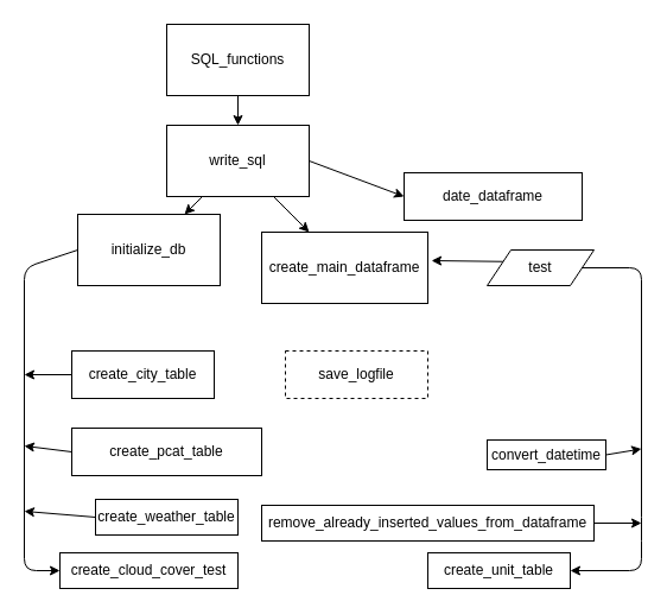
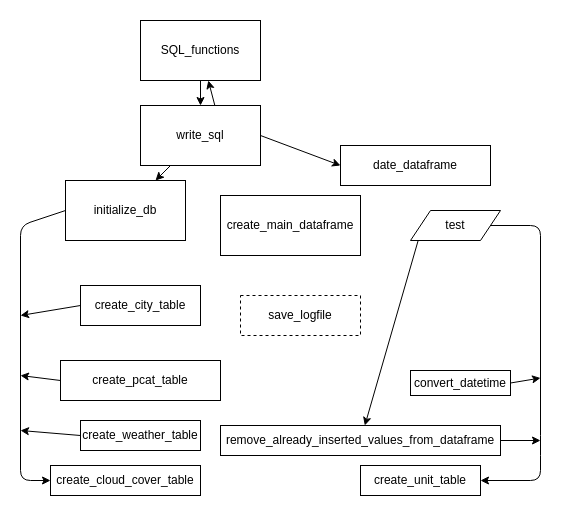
- <mxCell id="3" style="edgeStyle=none;html=1;exitX=0.75;exitY=1;exitDx=0;exitDy=0;" edge="1" parent="1" source="6" target="10"><mxGeometry relative="1" as="geometry" /></mxCell>
+ <mxCell id="3" style="edgeStyle=none;html=1;exitX=0.75;exitY=1;exitDx=0;exitDy=0;" edge="1" parent="1" source="6" target="26"><mxGeometry relative="1" as="geometry" /></mxCell>
- <mxCell id="23" style="edgeStyle=none;html=1;exitX=0;exitY=0.25;exitDx=0;exitDy=0;entryX=1.022;entryY=0.4;entryDx=0;entryDy=0;entryPerimeter=0;" edge="1" parent="1" source="24" target="10"><mxGeometry relative="1" as="geometry" /></mxCell>
+ <mxCell id="23" style="edgeStyle=none;html=1;exitX=0;exitY=0.25;exitDx=0;exitDy=0;" edge="1" parent="1" source="24" target="22"><mxGeometry relative="1" as="geometry" /></mxCell>
- <mxCell id="12" value="create_city_table" style="whiteSpace=wrap;html=1;" vertex="1" parent="1"><mxGeometry x="60" y="295" width="120" height="40" as="geometry" /></mxCell>
+ <mxCell id="12" value="create_city_table" style="whiteSpace=wrap;html=1;" vertex="1" parent="1"><mxGeometry x="80" y="285" width="120" height="40" as="geometry" /></mxCell>
- <mxCell id="27" value="create_cloud_cover_test" style="whiteSpace=wrap;html=1;" vertex="1" parent="1"><mxGeometry x="50" y="465" width="150" height="30" as="geometry" /></mxCell>
+ <mxCell id="27" value="create_cloud_cover_table" style="whiteSpace=wrap;html=1;" vertex="1" parent="1"><mxGeometry x="50" y="465" width="150" height="30" as="geometry" /></mxCell>
